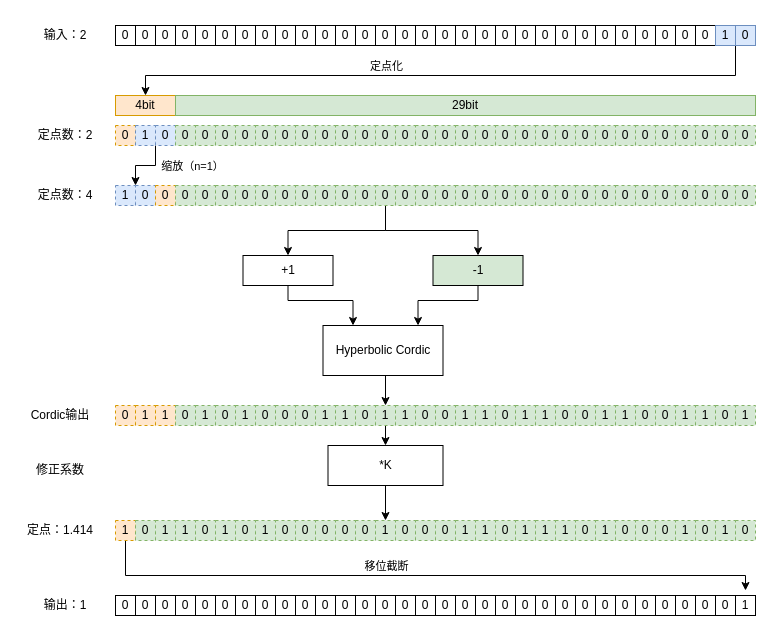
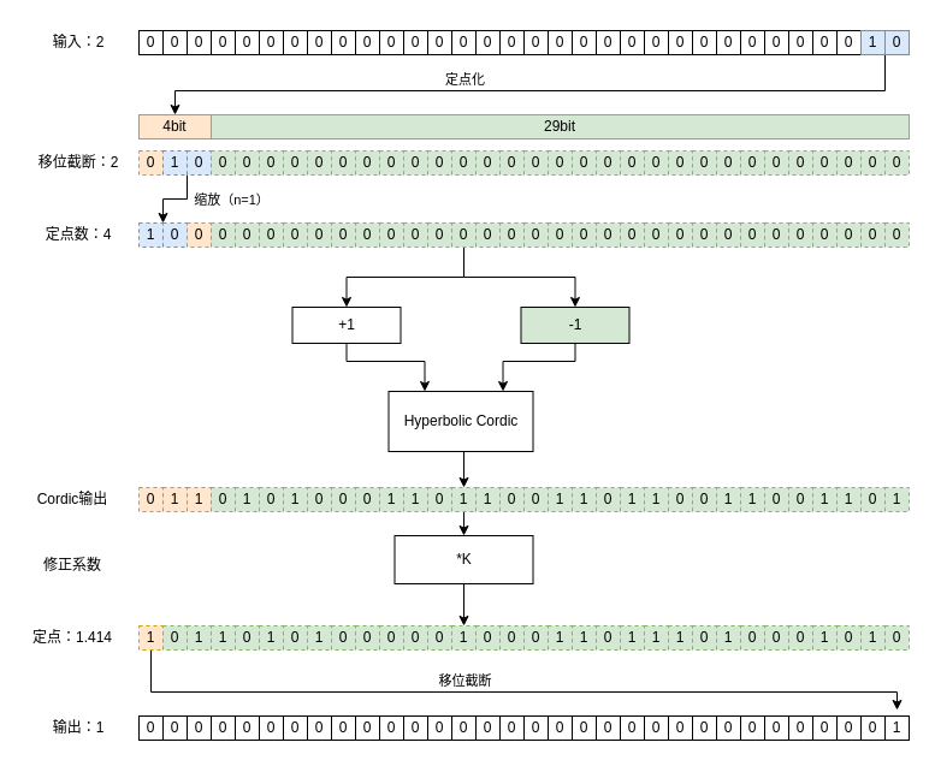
- <mxCell id="218" value="定点数：2" style="text;html=1;strokeColor=none;fillColor=none;align=center;verticalAlign=middle;whiteSpace=wrap;rounded=0;" parent="1" vertex="1"><mxGeometry x="25" y="120" width="80" height="30" as="geometry" /></mxCell>
+ <mxCell id="218" value="移位截断：2" style="text;html=1;strokeColor=none;fillColor=none;align=center;verticalAlign=middle;whiteSpace=wrap;rounded=0;" parent="1" vertex="1"><mxGeometry x="25" y="120" width="80" height="30" as="geometry" /></mxCell>
